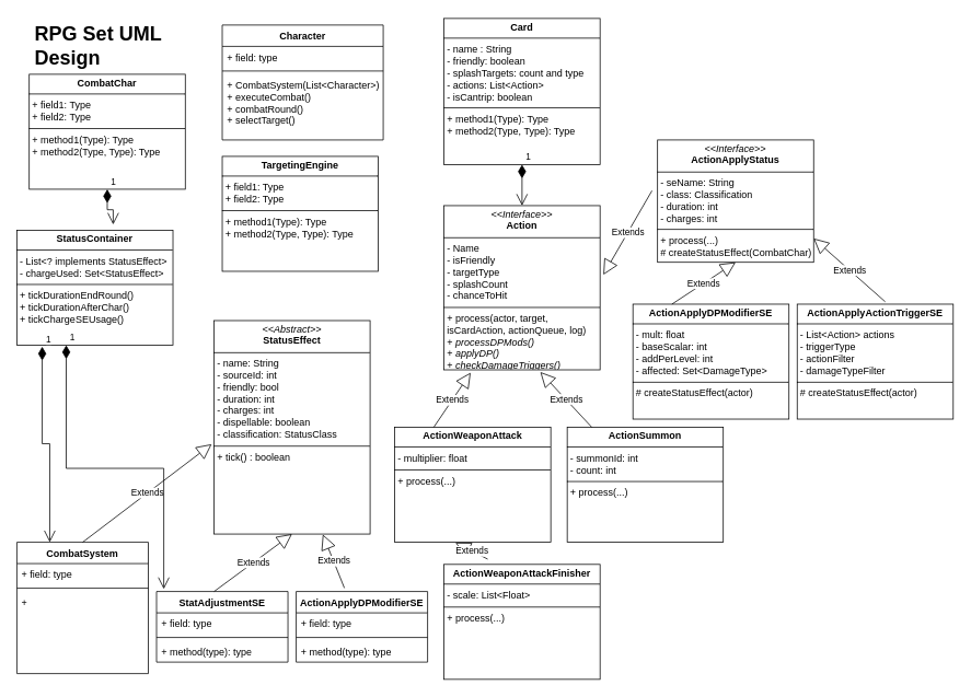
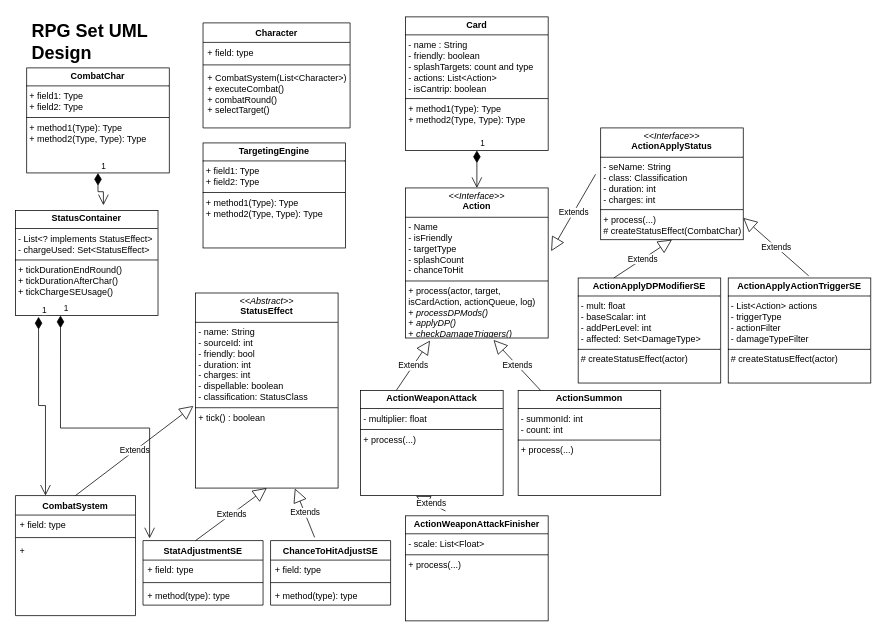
- <mxCell id="18" value="ActionApplyDPModifierSE" style="swimlane;fontStyle=1;align=center;verticalAlign=top;childLayout=stackLayout;horizontal=1;startSize=26;horizontalStack=0;resizeParent=1;resizeParentMax=0;resizeLast=0;collapsible=1;marginBottom=0;whiteSpace=wrap;html=1;" parent="1" vertex="1"><mxGeometry x="360" y="720" width="160" height="86" as="geometry" /></mxCell>
+ <mxCell id="18" value="ChanceToHitAdjustSE" style="swimlane;fontStyle=1;align=center;verticalAlign=top;childLayout=stackLayout;horizontal=1;startSize=26;horizontalStack=0;resizeParent=1;resizeParentMax=0;resizeLast=0;collapsible=1;marginBottom=0;whiteSpace=wrap;html=1;" parent="1" vertex="1"><mxGeometry x="360" y="720" width="160" height="86" as="geometry" /></mxCell>
